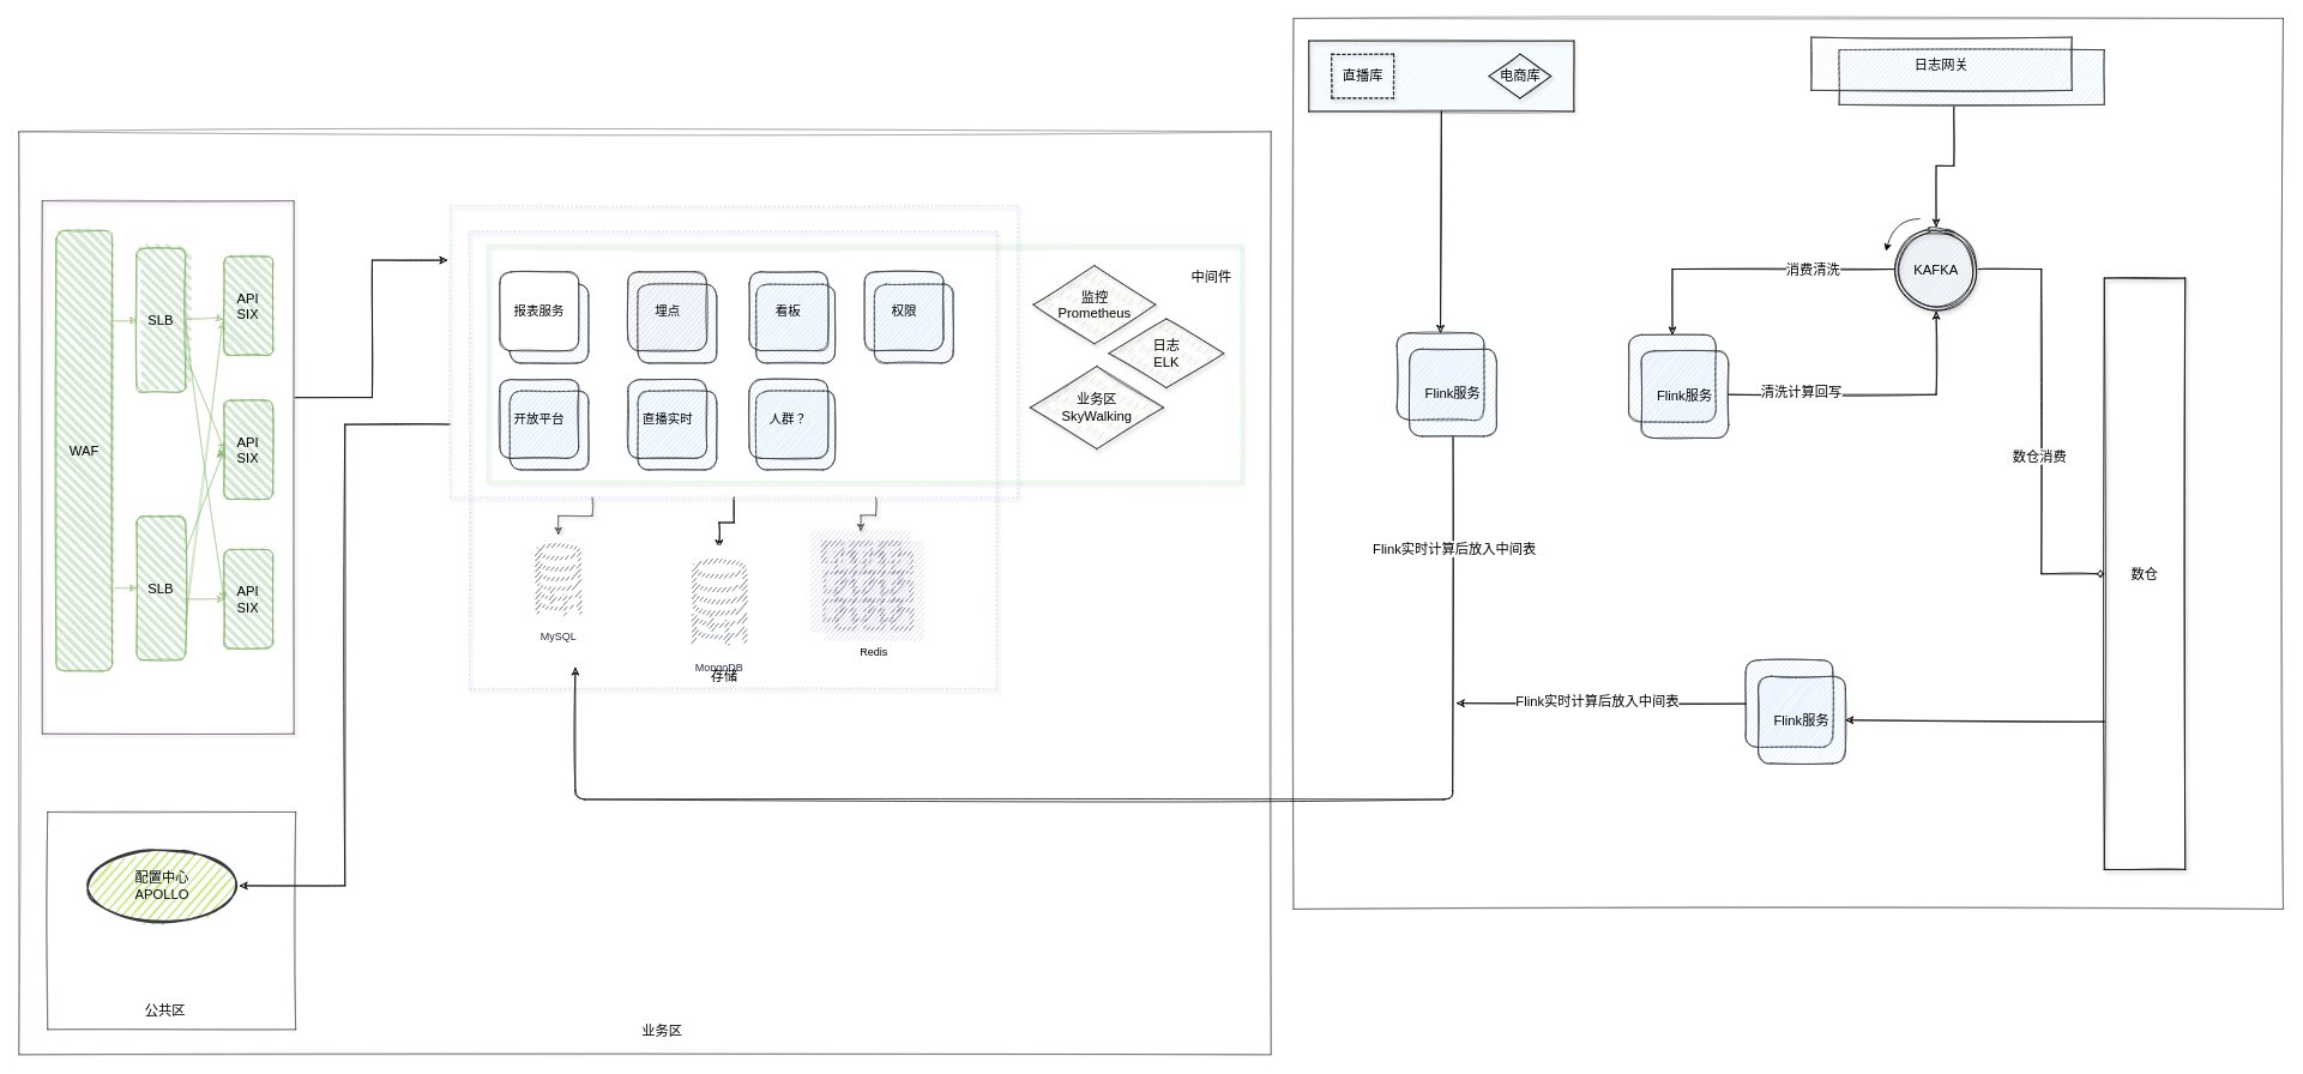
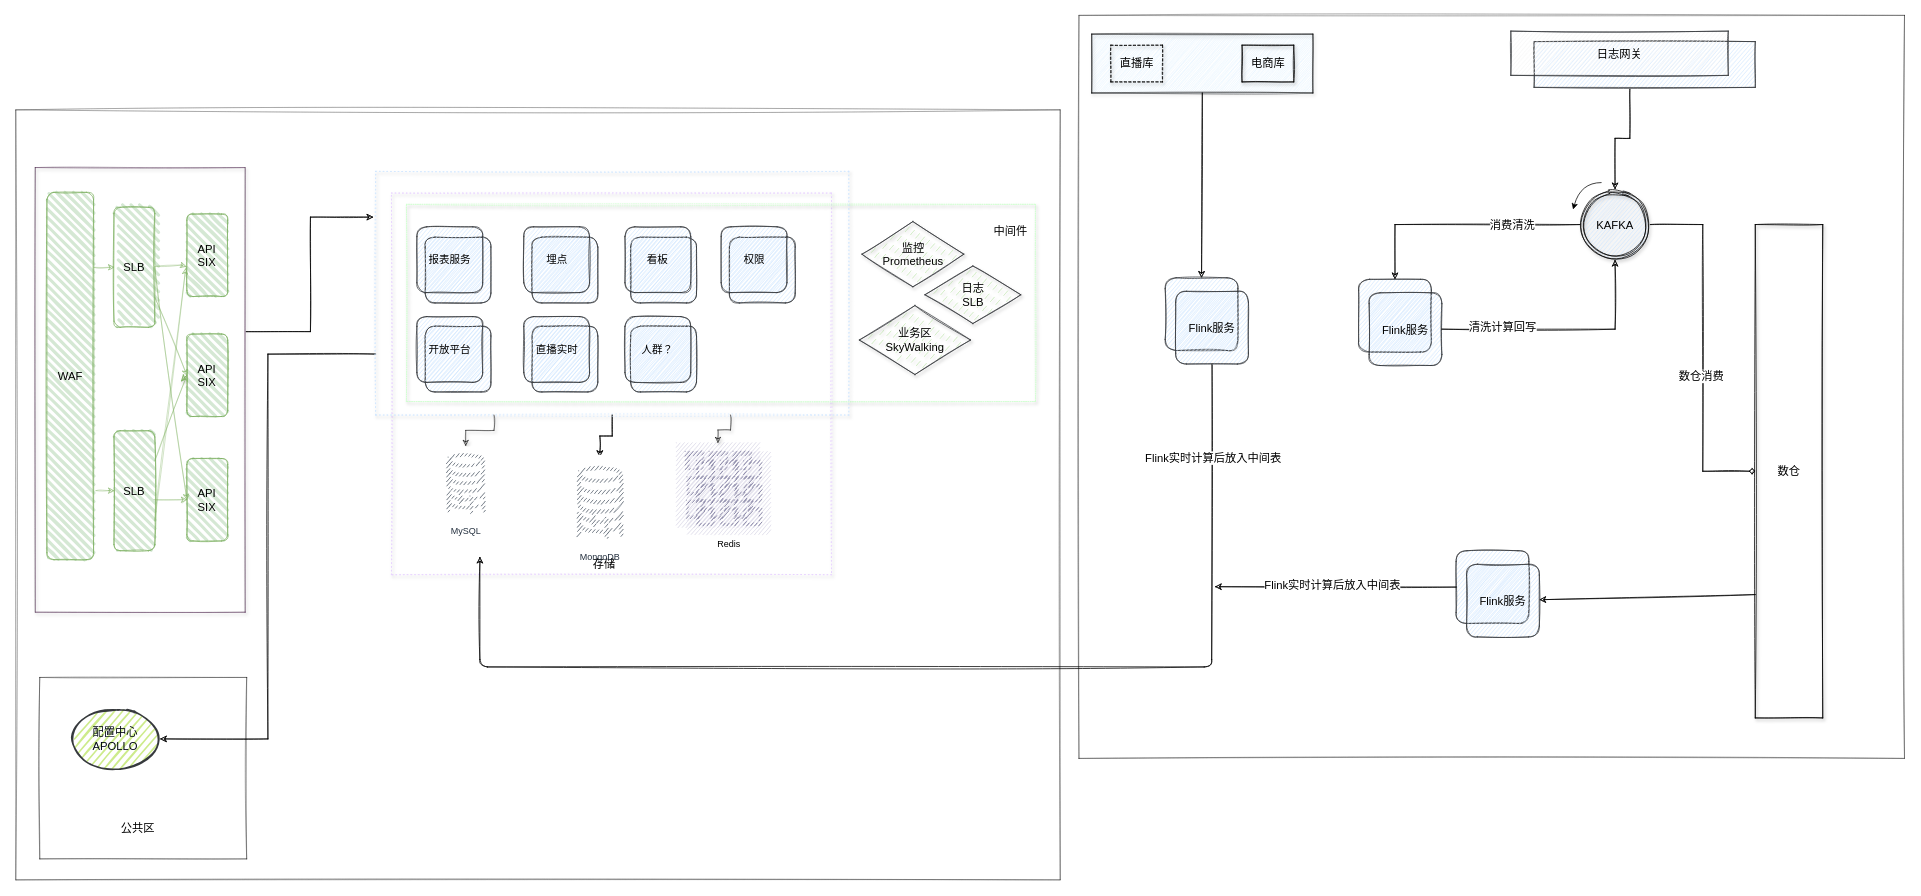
- <mxCell id="76" value="电商库" style="rhombus;whiteSpace=wrap;html=1;shadow=1;glass=0;sketch=1;fontSize=15;strokeColor=#000000;strokeWidth=1;fillColor=none;" vertex="1" parent="74"><mxGeometry x="175" width="69" height="49" as="geometry" /></mxCell>
+ <mxCell id="76" value="电商库" style="rounded=0;whiteSpace=wrap;html=1;shadow=1;glass=0;sketch=1;fontSize=15;strokeColor=#000000;strokeWidth=1;fillColor=none;" vertex="1" parent="74"><mxGeometry x="175" width="69" height="49" as="geometry" /></mxCell>
- <mxCell id="20" value="报表服务" style="whiteSpace=wrap;html=1;aspect=fixed;rounded=1;shadow=0;glass=0;labelBackgroundColor=none;fillColor=#ffffff;sketch=1;fontSize=14;strokeWidth=1;strokeColor=#36393d;" parent="1" vertex="1"><mxGeometry x="555.002" y="301.998" width="87.742" height="87.742" as="geometry" /></mxCell>
+ <mxCell id="20" value="报表服务" style="whiteSpace=wrap;html=1;aspect=fixed;rounded=1;shadow=0;glass=0;labelBackgroundColor=none;fillColor=#cce5ff;sketch=1;fontSize=14;strokeWidth=1;strokeColor=#36393d;" parent="1" vertex="1"><mxGeometry x="555.002" y="301.998" width="87.742" height="87.742" as="geometry" /></mxCell>
- <mxCell id="22" value="埋点" style="whiteSpace=wrap;html=1;aspect=fixed;rounded=1;shadow=0;glass=0;labelBackgroundColor=none;fillColor=#d0cee2;sketch=1;fontSize=14;strokeWidth=1;strokeColor=#36393d;" parent="1" vertex="1"><mxGeometry x="697.583" y="301.998" width="87.742" height="87.742" as="geometry" /></mxCell>
+ <mxCell id="22" value="埋点" style="whiteSpace=wrap;html=1;aspect=fixed;rounded=1;shadow=0;glass=0;labelBackgroundColor=none;fillColor=#cce5ff;sketch=1;fontSize=14;strokeWidth=1;strokeColor=#36393d;" parent="1" vertex="1"><mxGeometry x="697.583" y="301.998" width="87.742" height="87.742" as="geometry" /></mxCell>
- <mxCell id="50" value="日志&lt;br&gt;ELK" style="rhombus;whiteSpace=wrap;html=1;strokeWidth=1;fillWeight=-1;hachureGap=8;fillStyle=dashed;sketch=1;shadow=1;glass=0;fontSize=15;strokeColor=#36393d;fillColor=#B9E0A5;" vertex="1" parent="1"><mxGeometry x="1232.5" y="354.26" width="128" height="76.74" as="geometry" /></mxCell>
+ <mxCell id="50" value="日志&lt;br&gt;SLB" style="rhombus;whiteSpace=wrap;html=1;strokeWidth=1;fillWeight=-1;hachureGap=8;fillStyle=dashed;sketch=1;shadow=1;glass=0;fontSize=15;strokeColor=#36393d;fillColor=#B9E0A5;" vertex="1" parent="1"><mxGeometry x="1232.5" y="354.26" width="128" height="76.74" as="geometry" /></mxCell>
- <mxCell id="66" value="数仓" style="rounded=0;whiteSpace=wrap;html=1;shadow=1;glass=0;sketch=1;fontSize=15;strokeColor=#000000;strokeWidth=1;fillColor=none;" vertex="1" parent="1"><mxGeometry x="2340" y="309" width="90" height="658" as="geometry" /></mxCell>
+ <mxCell id="66" value="数仓" style="rounded=0;whiteSpace=wrap;html=1;shadow=1;glass=0;sketch=1;fontSize=15;strokeColor=#000000;strokeWidth=1;fillColor=none;" vertex="1" parent="1"><mxGeometry x="2340" y="299" width="90" height="658" as="geometry" /></mxCell>
- <mxCell id="45" value="&lt;font color=&quot;#030914&quot; style=&quot;font-size: 15px&quot;&gt;配置中心&lt;br&gt;APOLLO&lt;/font&gt;" style="ellipse;whiteSpace=wrap;html=1;strokeWidth=2;fillWeight=2;hachureGap=8;fillStyle=dots;sketch=1;shadow=0;fontSize=15;fillColor=#cdeb8b;strokeColor=#36393d;" vertex="1" parent="1"><mxGeometry x="92.5" y="944" width="173" height="82" as="geometry" /></mxCell>
+ <mxCell id="45" value="&lt;font color=&quot;#030914&quot; style=&quot;font-size: 15px&quot;&gt;配置中心&lt;br&gt;APOLLO&lt;/font&gt;" style="ellipse;whiteSpace=wrap;html=1;strokeWidth=2;fillWeight=2;hachureGap=8;fillStyle=dots;sketch=1;shadow=0;fontSize=15;fillColor=#cdeb8b;strokeColor=#36393d;" vertex="1" parent="1"><mxGeometry x="92.5" y="944" width="120" height="82" as="geometry" /></mxCell>
- <mxCell id="52" value="公共区" style="text;html=1;strokeColor=none;fillColor=none;align=center;verticalAlign=middle;whiteSpace=wrap;rounded=0;shadow=0;glass=0;dashed=1;dashPattern=1 2;sketch=1;fontSize=15;" vertex="1" parent="1"><mxGeometry x="158.78" y="1113" width="48" height="20" as="geometry" /></mxCell>
+ <mxCell id="52" value="公共区" style="text;html=1;strokeColor=none;fillColor=none;align=center;verticalAlign=middle;whiteSpace=wrap;rounded=0;shadow=0;glass=0;dashed=1;dashPattern=1 2;sketch=1;fontSize=15;" vertex="1" parent="1"><mxGeometry x="158.78" y="1093" width="48" height="20" as="geometry" /></mxCell>
- <mxCell id="53" value="业务区" style="text;html=1;strokeColor=none;fillColor=none;align=center;verticalAlign=middle;whiteSpace=wrap;rounded=0;shadow=0;glass=0;dashed=1;dashPattern=1 2;sketch=1;fontSize=15;" vertex="1" parent="1"><mxGeometry x="709" y="1136" width="54" height="20" as="geometry" /></mxCell>
